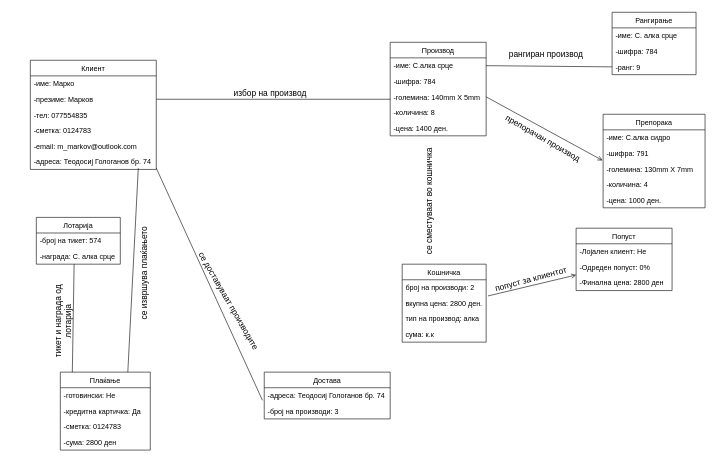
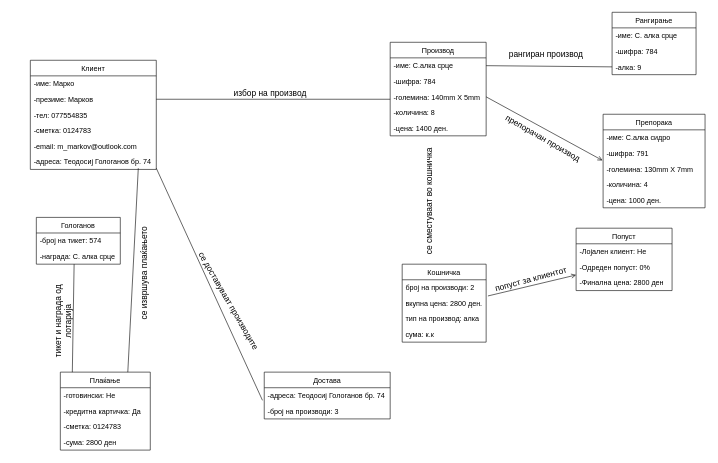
- <mxCell id="49" value="-ранг: 9" style="text;strokeColor=none;fillColor=none;align=left;verticalAlign=top;spacingLeft=4;spacingRight=4;overflow=hidden;rotatable=0;points=[[0,0.5],[1,0.5]];portConstraint=eastwest;" parent="46" vertex="1"><mxGeometry y="78" width="140" height="26" as="geometry" /></mxCell>
+ <mxCell id="49" value="-алка: 9" style="text;strokeColor=none;fillColor=none;align=left;verticalAlign=top;spacingLeft=4;spacingRight=4;overflow=hidden;rotatable=0;points=[[0,0.5],[1,0.5]];portConstraint=eastwest;" parent="46" vertex="1"><mxGeometry y="78" width="140" height="26" as="geometry" /></mxCell>
- <mxCell id="21" value="Лотарија" style="swimlane;fontStyle=0;childLayout=stackLayout;horizontal=1;startSize=26;fillColor=none;horizontalStack=0;resizeParent=1;resizeParentMax=0;resizeLast=0;collapsible=1;marginBottom=0;" parent="1" vertex="1"><mxGeometry x="60" y="362" width="140" height="78" as="geometry" /></mxCell>
+ <mxCell id="21" value="Гологанов" style="swimlane;fontStyle=0;childLayout=stackLayout;horizontal=1;startSize=26;fillColor=none;horizontalStack=0;resizeParent=1;resizeParentMax=0;resizeLast=0;collapsible=1;marginBottom=0;" parent="1" vertex="1"><mxGeometry x="60" y="362" width="140" height="78" as="geometry" /></mxCell>
